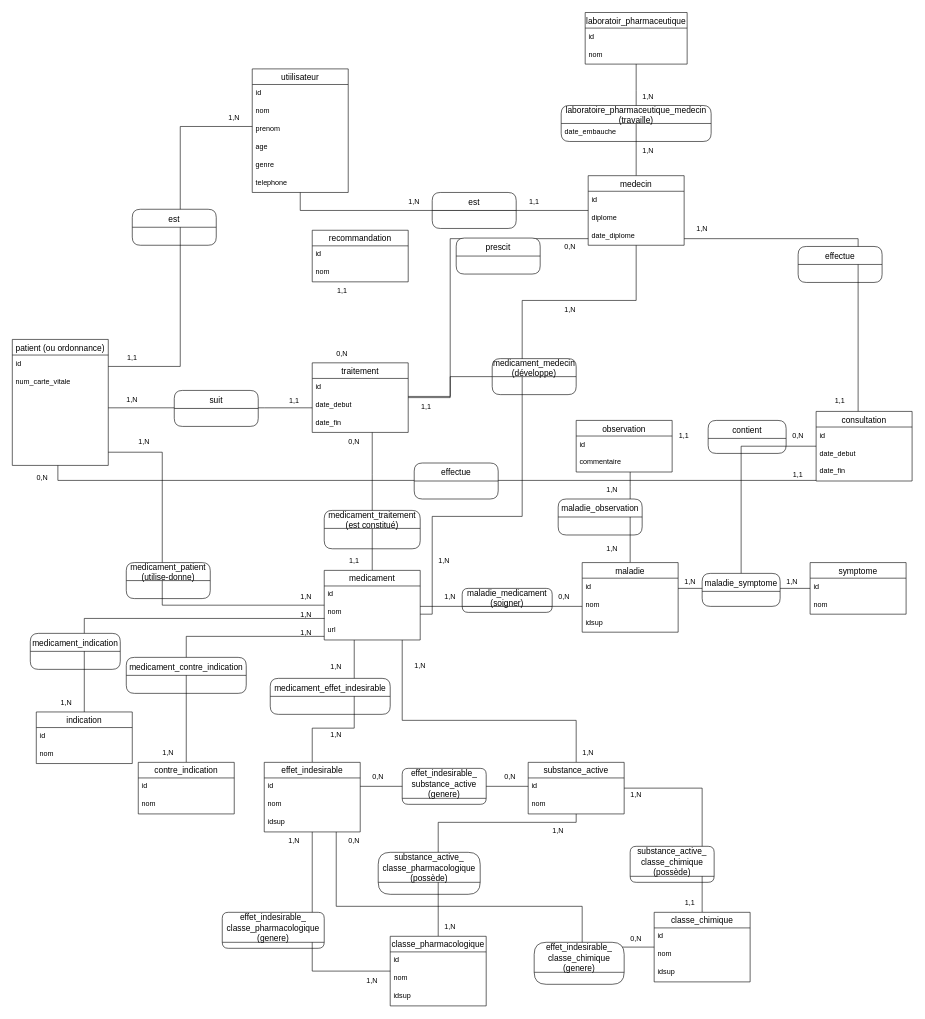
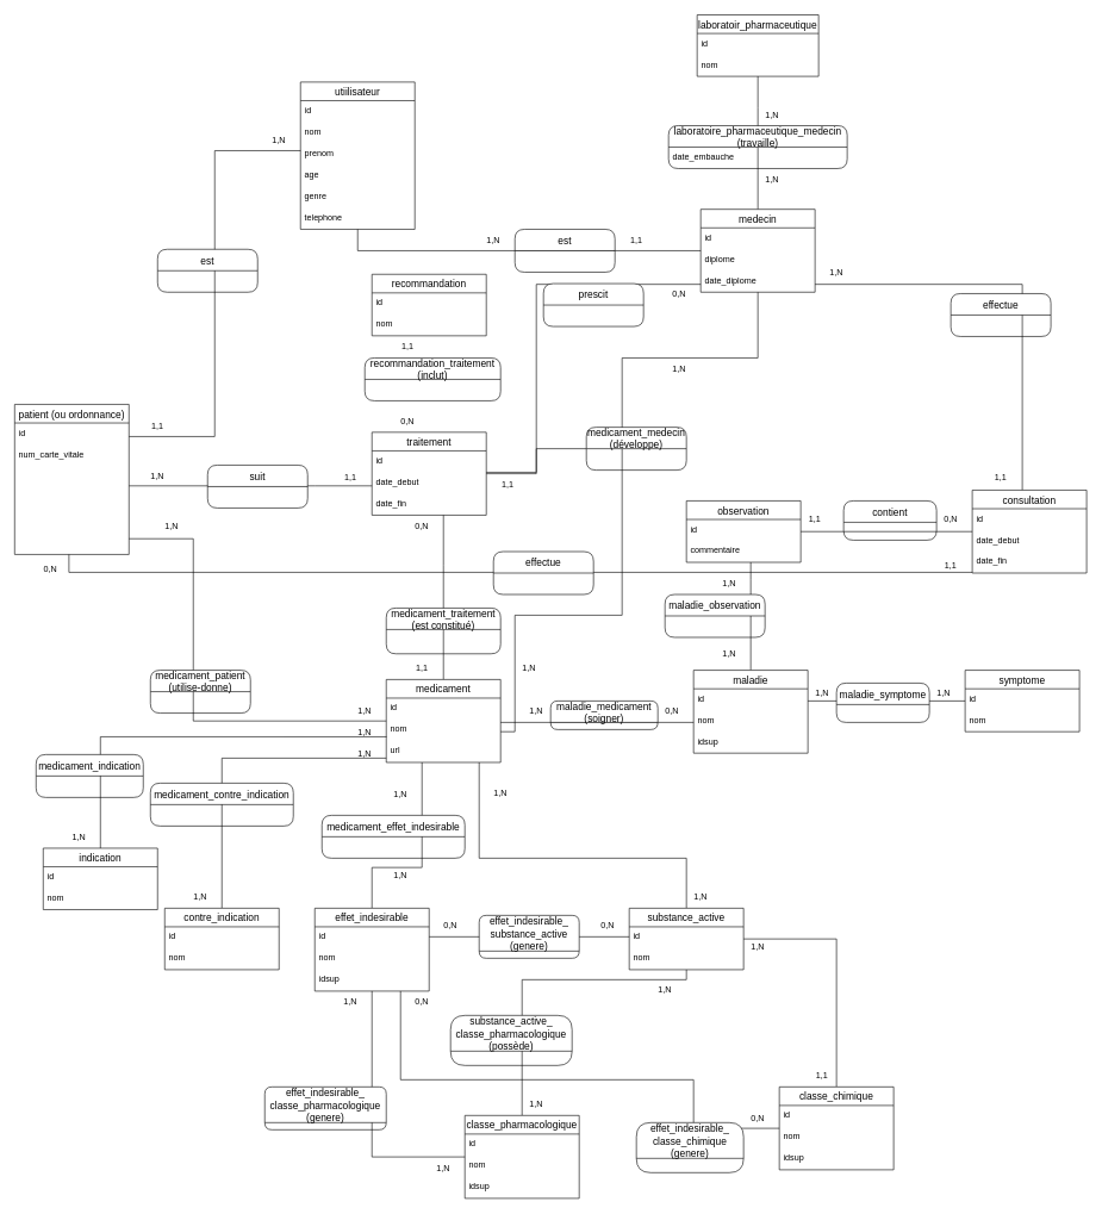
+ <mxCell id="151" value="recommandation_traitement&#10;(inclut)" style="swimlane;childLayout=stackLayout;horizontal=1;startSize=30;horizontalStack=0;rounded=1;fontSize=14;fontStyle=0;strokeWidth=1;resizeParent=0;resizeLast=1;shadow=0;dashed=0;align=center;" vertex="1" parent="1"><mxGeometry x="510" y="500" width="190" height="60" as="geometry" /></mxCell>
- <mxCell id="33" style="edgeStyle=orthogonalEdgeStyle;rounded=0;orthogonalLoop=1;jettySize=auto;html=1;endArrow=none;endFill=0;" edge="1" parent="1" source="35" target="114"><mxGeometry relative="1" as="geometry" /></mxCell>
+ <mxCell id="33" style="edgeStyle=orthogonalEdgeStyle;rounded=0;orthogonalLoop=1;jettySize=auto;html=1;endArrow=none;endFill=0;" edge="1" parent="1" source="35" target="30"><mxGeometry relative="1" as="geometry" /></mxCell>
- <mxCell id="133" value="medicament_effet_indesirable" style="swimlane;childLayout=stackLayout;horizontal=1;startSize=30;horizontalStack=0;rounded=1;fontSize=14;fontStyle=0;strokeWidth=1;resizeParent=0;resizeLast=1;shadow=0;dashed=0;align=center;" vertex="1" parent="1"><mxGeometry x="450" y="1130" width="200" height="60" as="geometry" /></mxCell>
+ <mxCell id="133" value="medicament_effet_indesirable" style="swimlane;childLayout=stackLayout;horizontal=1;startSize=30;horizontalStack=0;rounded=1;fontSize=14;fontStyle=0;strokeWidth=1;resizeParent=0;resizeLast=1;shadow=0;dashed=0;align=center;" vertex="1" parent="1"><mxGeometry x="450" y="1140" width="200" height="60" as="geometry" /></mxCell>
- <mxCell id="122" value="substance_active_&#10;classe_chimique&#10;(possède)" style="swimlane;childLayout=stackLayout;horizontal=1;startSize=50;horizontalStack=0;rounded=1;fontSize=14;fontStyle=0;strokeWidth=1;resizeParent=0;resizeLast=1;shadow=0;dashed=0;align=center;" vertex="1" parent="1"><mxGeometry x="1050" y="1410" width="140" height="60" as="geometry" /></mxCell>
